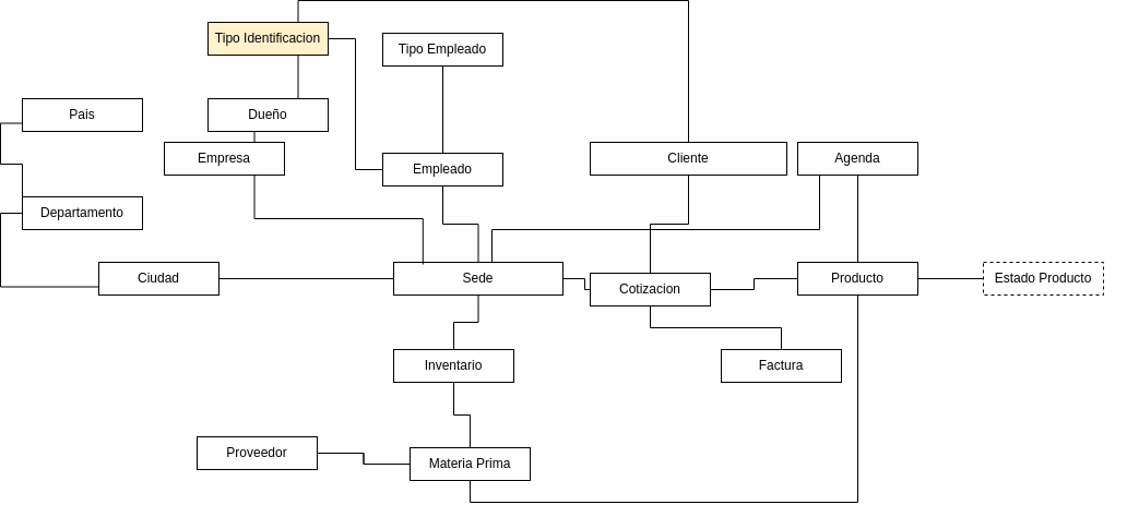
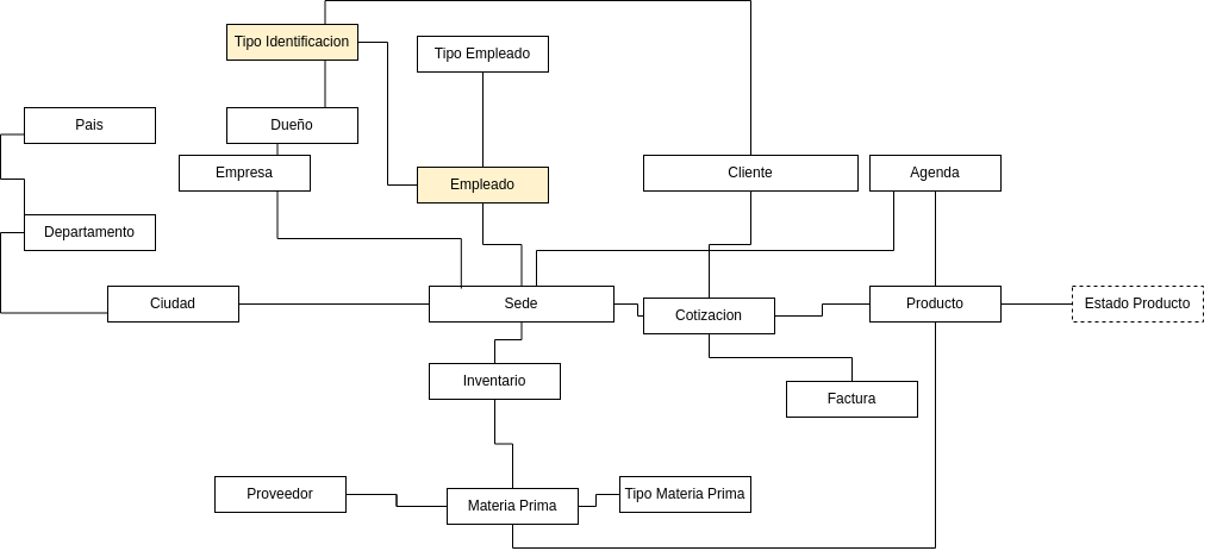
- <mxCell id="15" value="&lt;font style=&quot;vertical-align: inherit&quot;&gt;&lt;font style=&quot;vertical-align: inherit&quot;&gt;Empleado&lt;br&gt;&lt;/font&gt;&lt;/font&gt;" style="rounded=0;whiteSpace=wrap;html=1;" parent="1" vertex="1"><mxGeometry x="350" y="140" width="110" height="30" as="geometry" /></mxCell>
+ <mxCell id="15" value="&lt;font style=&quot;vertical-align: inherit&quot;&gt;&lt;font style=&quot;vertical-align: inherit&quot;&gt;Empleado&lt;br&gt;&lt;/font&gt;&lt;/font&gt;" style="rounded=0;whiteSpace=wrap;html=1;fillColor=#fff2cc;" parent="1" vertex="1"><mxGeometry x="350" y="140" width="110" height="30" as="geometry" /></mxCell>
- <mxCell id="34" value="&lt;font style=&quot;vertical-align: inherit&quot;&gt;&lt;font style=&quot;vertical-align: inherit&quot;&gt;&lt;font style=&quot;vertical-align: inherit&quot;&gt;&lt;font style=&quot;vertical-align: inherit&quot;&gt;Inventario&lt;/font&gt;&lt;/font&gt;&lt;br&gt;&lt;/font&gt;&lt;/font&gt;" style="rounded=0;whiteSpace=wrap;html=1;" parent="1" vertex="1"><mxGeometry x="360" y="320" width="110" height="30" as="geometry" /></mxCell>
+ <mxCell id="34" value="&lt;font style=&quot;vertical-align: inherit&quot;&gt;&lt;font style=&quot;vertical-align: inherit&quot;&gt;&lt;font style=&quot;vertical-align: inherit&quot;&gt;&lt;font style=&quot;vertical-align: inherit&quot;&gt;Inventario&lt;/font&gt;&lt;/font&gt;&lt;br&gt;&lt;/font&gt;&lt;/font&gt;" style="rounded=0;whiteSpace=wrap;html=1;" parent="1" vertex="1"><mxGeometry x="360" y="305" width="110" height="30" as="geometry" /></mxCell>
+ <mxCell id="37" value="&lt;font style=&quot;vertical-align: inherit&quot;&gt;&lt;font style=&quot;vertical-align: inherit&quot;&gt;&lt;font style=&quot;vertical-align: inherit&quot;&gt;&lt;font style=&quot;vertical-align: inherit&quot;&gt;Tipo Materia Prima&lt;/font&gt;&lt;/font&gt;&lt;br&gt;&lt;/font&gt;&lt;/font&gt;" style="rounded=0;whiteSpace=wrap;html=1;" vertex="1" parent="1"><mxGeometry x="520" y="400" width="110" height="30" as="geometry" /></mxCell>
+ <mxCell id="36" value="" style="edgeStyle=orthogonalEdgeStyle;rounded=0;orthogonalLoop=1;jettySize=auto;html=1;endArrow=none;endFill=0;" edge="1" parent="1" source="37" target="10"><mxGeometry relative="1" as="geometry" /></mxCell>
